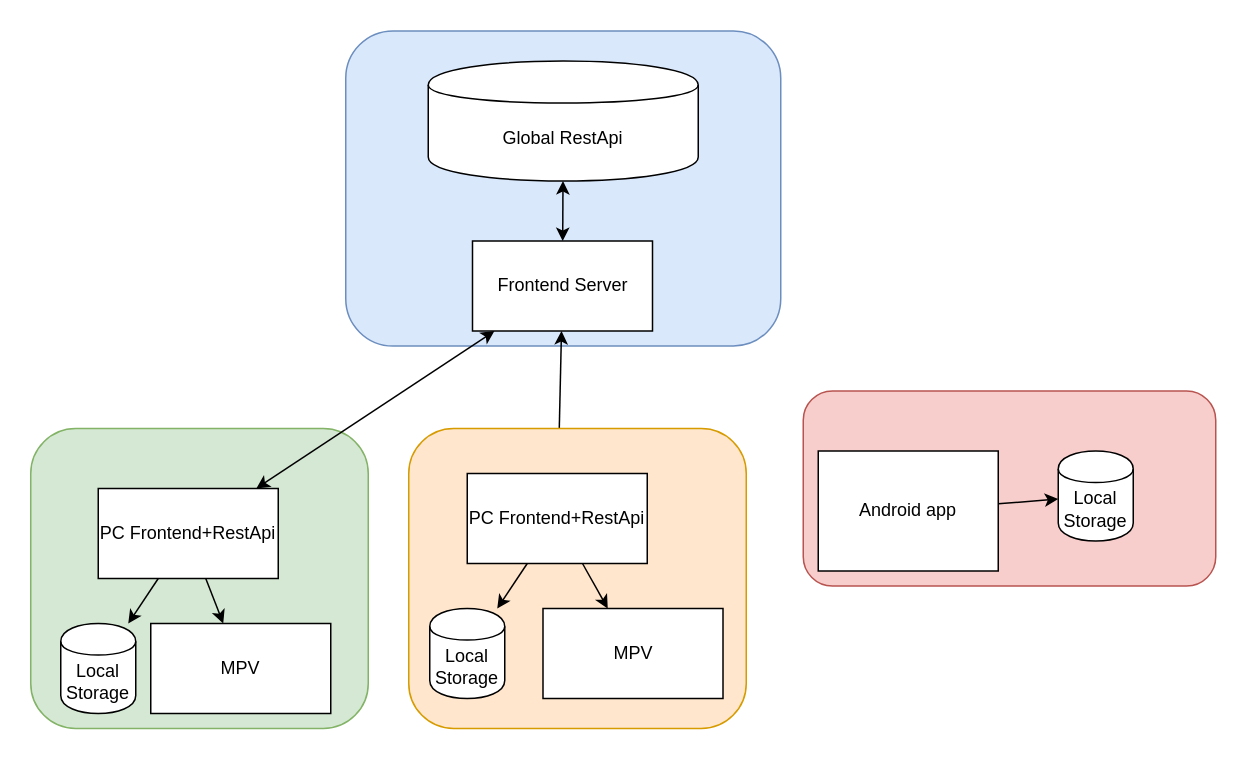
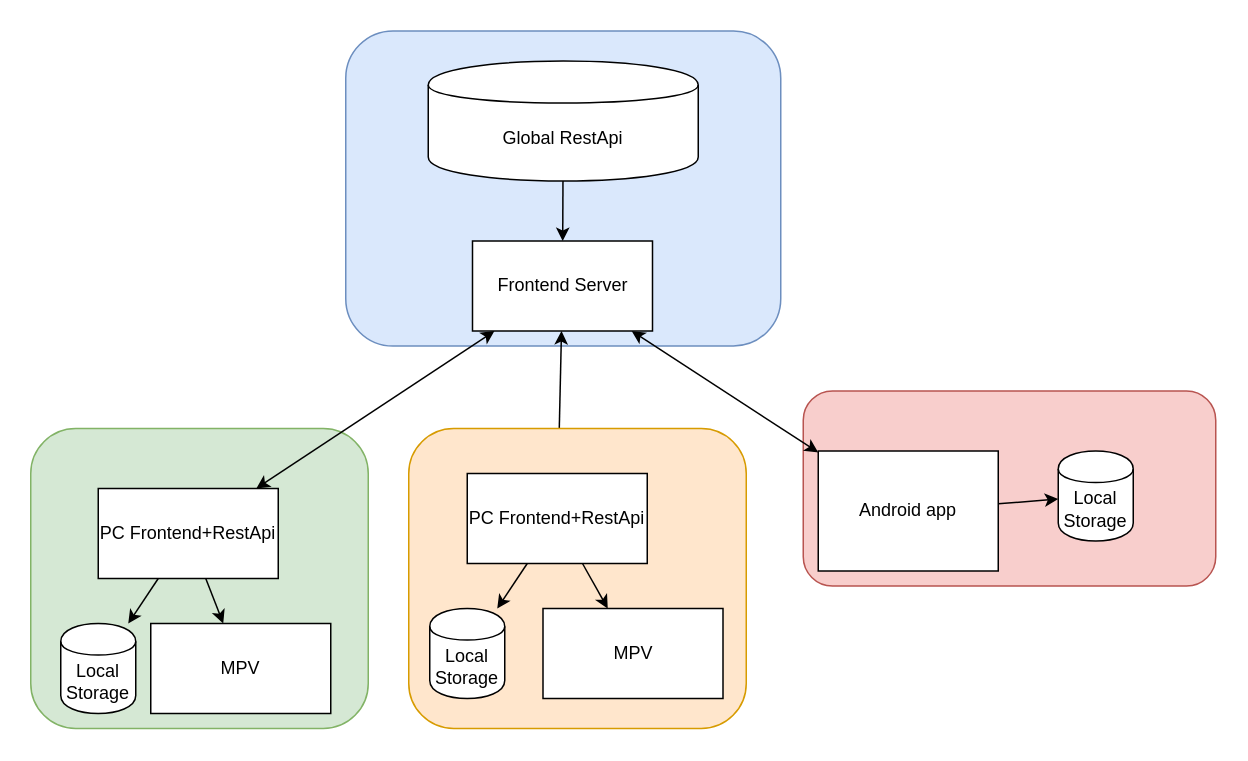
- <mxCell id="11" value="" style="endArrow=classic;startArrow=classic;html=1;strokeColor=#000000;" edge="1" parent="7" source="9" target="10"><mxGeometry width="50" height="50" relative="1" as="geometry"><mxPoint x="399.5" y="350" as="sourcePoint" /><mxPoint x="399.5" y="240" as="targetPoint" /></mxGeometry></mxCell>
+ <mxCell id="11" value="" style="endArrow=none;startArrow=classic;html=1;strokeColor=#000000;" edge="1" parent="7" source="9" target="10"><mxGeometry width="50" height="50" relative="1" as="geometry"><mxPoint x="399.5" y="350" as="sourcePoint" /><mxPoint x="399.5" y="240" as="targetPoint" /></mxGeometry></mxCell>
+ <mxCell id="12" value="" style="endArrow=classic;startArrow=classic;html=1;strokeColor=#000000;" edge="1" parent="1" source="4" target="9"><mxGeometry width="50" height="50" relative="1" as="geometry"><mxPoint x="246.375" y="330" as="sourcePoint" /><mxPoint x="352.625" y="230" as="targetPoint" /></mxGeometry></mxCell>
